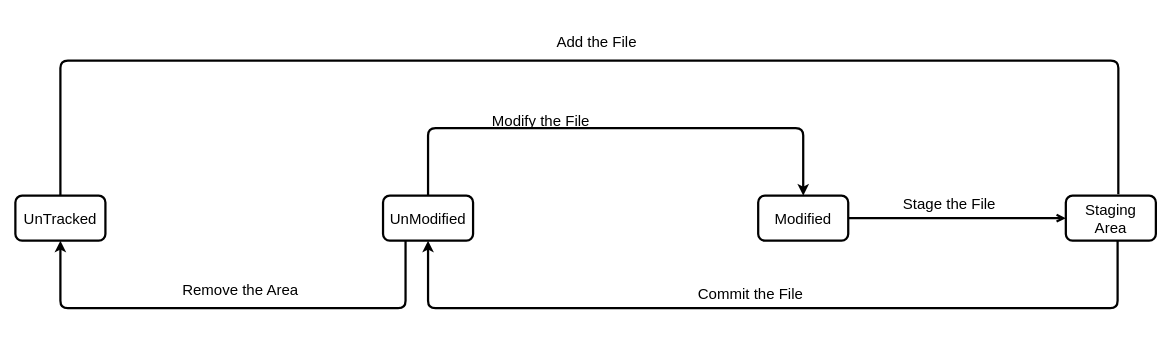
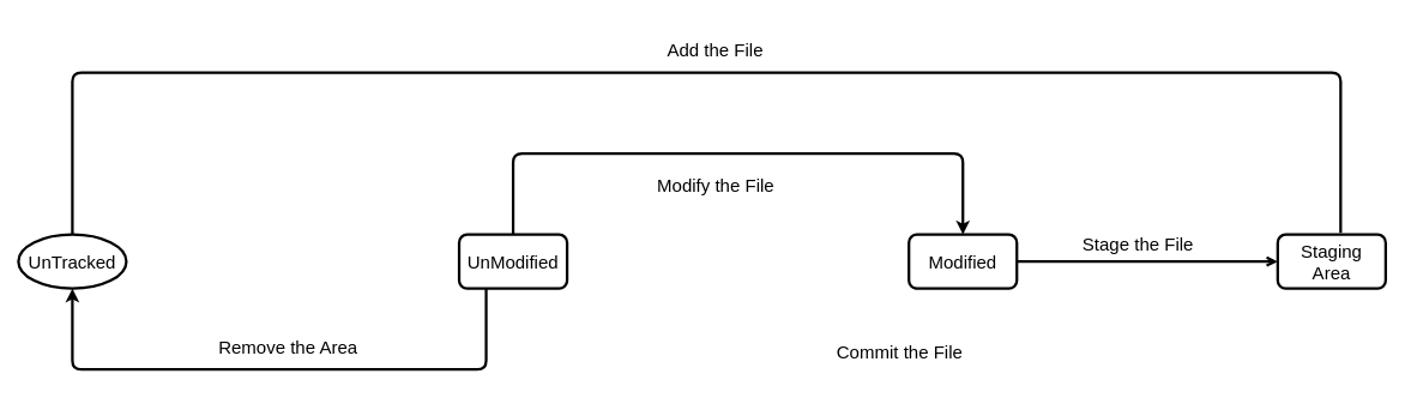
- <mxCell id="13" value="&lt;span style=&quot;font-size: 20px&quot;&gt;Modify the File&lt;/span&gt;" style="text;html=1;strokeColor=none;fillColor=none;align=center;verticalAlign=middle;whiteSpace=wrap;rounded=0;" parent="1" vertex="1"><mxGeometry x="647.5" y="125" width="145" height="70" as="geometry" /></mxCell>
+ <mxCell id="13" value="&lt;span style=&quot;font-size: 20px&quot;&gt;Modify the File&lt;/span&gt;" style="text;html=1;strokeColor=none;fillColor=none;align=center;verticalAlign=middle;whiteSpace=wrap;rounded=0;" parent="1" vertex="1"><mxGeometry x="722.5" y="170" width="145" height="70" as="geometry" /></mxCell>
- <mxCell id="5" value="&lt;font style=&quot;font-size: 20px&quot;&gt;UnTracked&lt;/font&gt;" style="rounded=1;whiteSpace=wrap;html=1;strokeWidth=3;" parent="1" vertex="1"><mxGeometry x="20" y="260" width="120" height="60" as="geometry" /></mxCell>
+ <mxCell id="5" value="&lt;font style=&quot;font-size: 20px&quot;&gt;UnTracked&lt;/font&gt;" style="ellipse;whiteSpace=wrap;html=1;strokeWidth=3;" parent="1" vertex="1"><mxGeometry x="20" y="260" width="120" height="60" as="geometry" /></mxCell>
- <mxCell id="8" value="" style="endArrow=classic;html=1;exitX=0.575;exitY=0.983;exitDx=0;exitDy=0;exitPerimeter=0;entryX=0.5;entryY=1;entryDx=0;entryDy=0;strokeWidth=3;" parent="1" source="3" target="2" edge="1"><mxGeometry width="50" height="50" relative="1" as="geometry"><mxPoint x="1450" y="370" as="sourcePoint" /><mxPoint x="559" y="280" as="targetPoint" /><Array as="points"><mxPoint x="1489" y="410" /><mxPoint x="570" y="410" /></Array></mxGeometry></mxCell>
